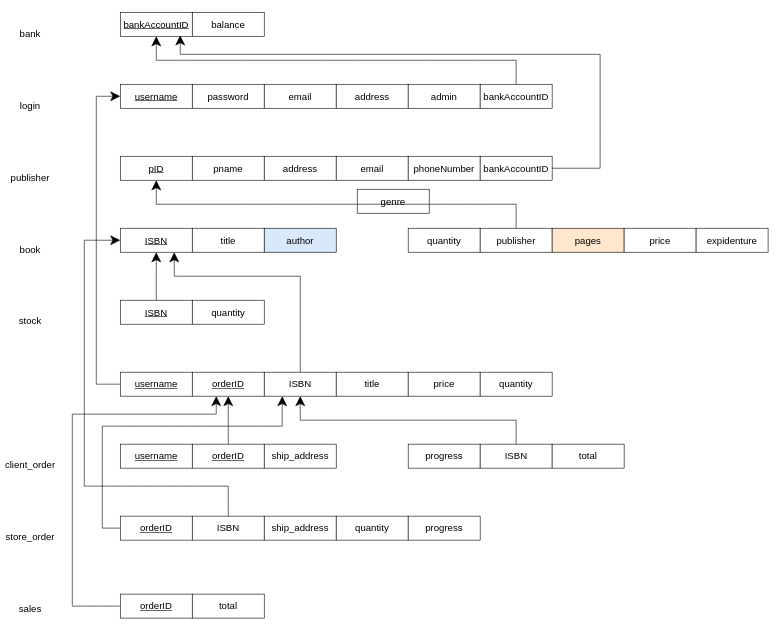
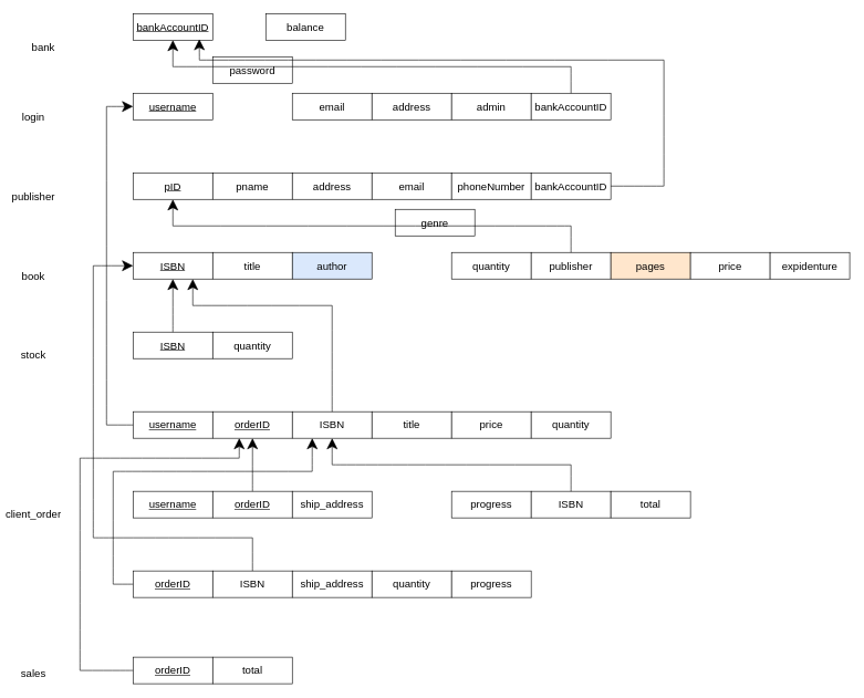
- <mxCell id="3" value="balance" style="rounded=0;whiteSpace=wrap;html=1;fontSize=16;" vertex="1" parent="1"><mxGeometry x="320" y="20" width="120" height="40" as="geometry" /></mxCell>
+ <mxCell id="3" value="balance" style="rounded=0;whiteSpace=wrap;html=1;fontSize=16;" vertex="1" parent="1"><mxGeometry x="400" y="20" width="120" height="40" as="geometry" /></mxCell>
- <mxCell id="46" value="bank" style="text;strokeColor=none;fillColor=none;html=1;align=center;verticalAlign=middle;whiteSpace=wrap;rounded=0;fontSize=16;" vertex="1" parent="1"><mxGeometry x="20" y="40" width="60" height="30" as="geometry" /></mxCell>
+ <mxCell id="46" value="bank" style="text;strokeColor=none;fillColor=none;html=1;align=center;verticalAlign=middle;whiteSpace=wrap;rounded=0;fontSize=16;" vertex="1" parent="1"><mxGeometry x="35" y="55" width="60" height="30" as="geometry" /></mxCell>
- <mxCell id="5" value="password" style="rounded=0;whiteSpace=wrap;html=1;fontSize=16;" vertex="1" parent="1"><mxGeometry x="320" y="140" width="120" height="40" as="geometry" /></mxCell>
+ <mxCell id="5" value="password" style="rounded=0;whiteSpace=wrap;html=1;fontSize=16;" vertex="1" parent="1"><mxGeometry x="320" y="85" width="120" height="40" as="geometry" /></mxCell>
- <mxCell id="52" value="store_order" style="text;strokeColor=none;fillColor=none;html=1;align=center;verticalAlign=middle;whiteSpace=wrap;rounded=0;fontSize=16;" vertex="1" parent="1"><mxGeometry x="20" y="880" width="60" height="30" as="geometry" /></mxCell>
